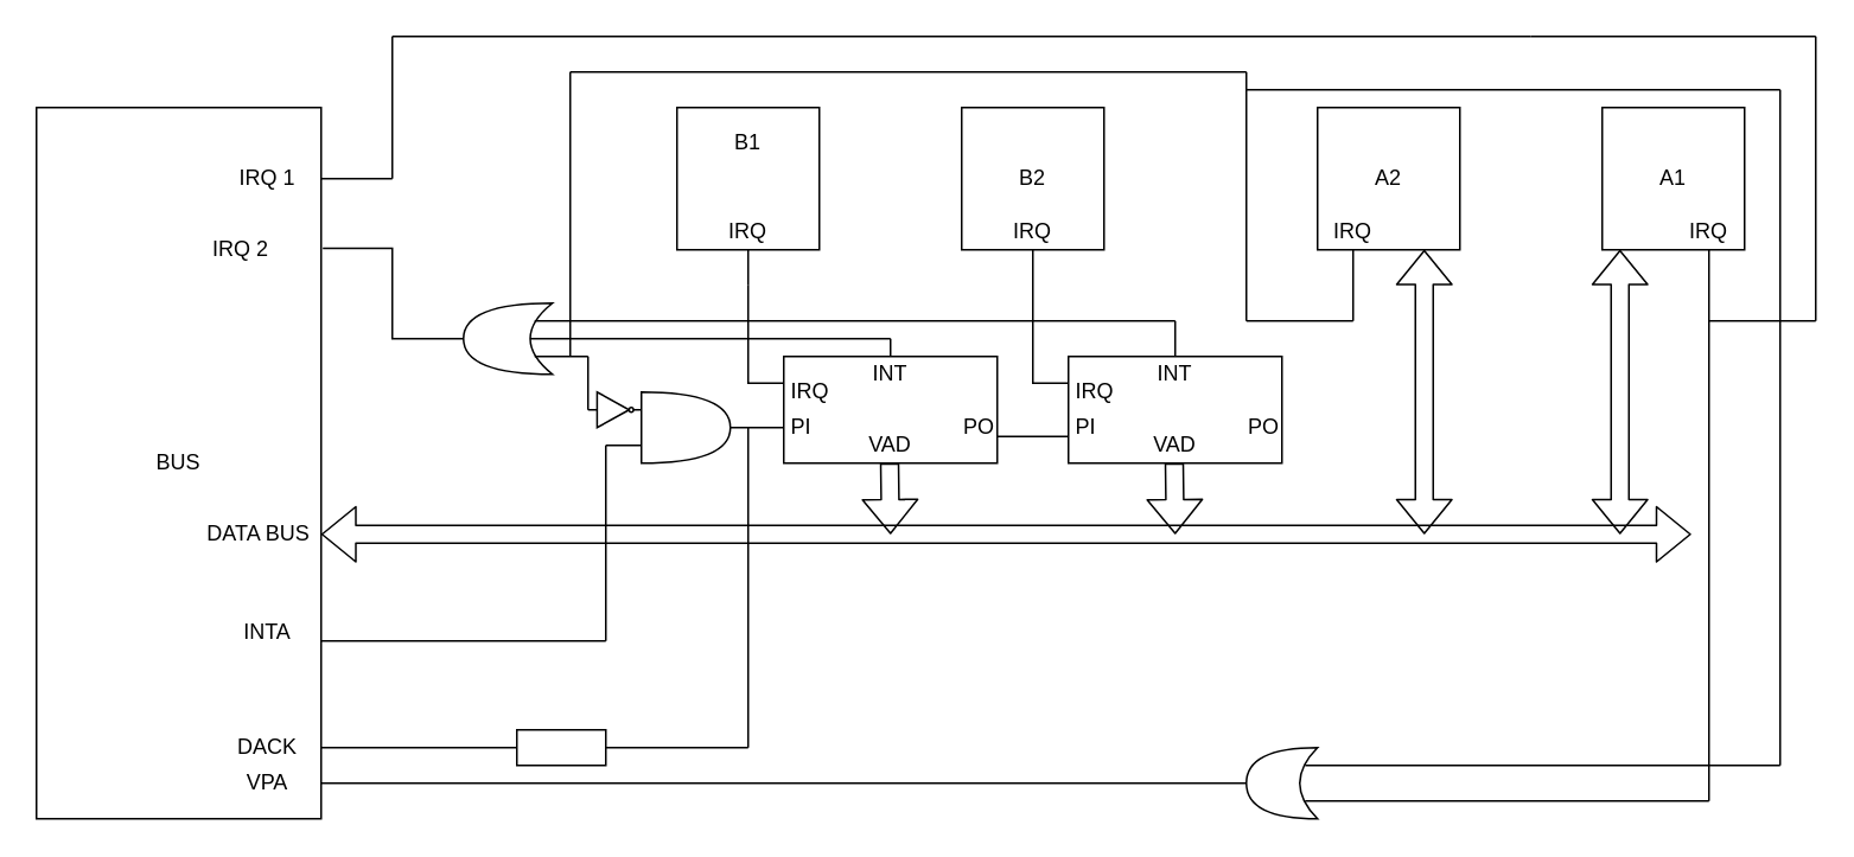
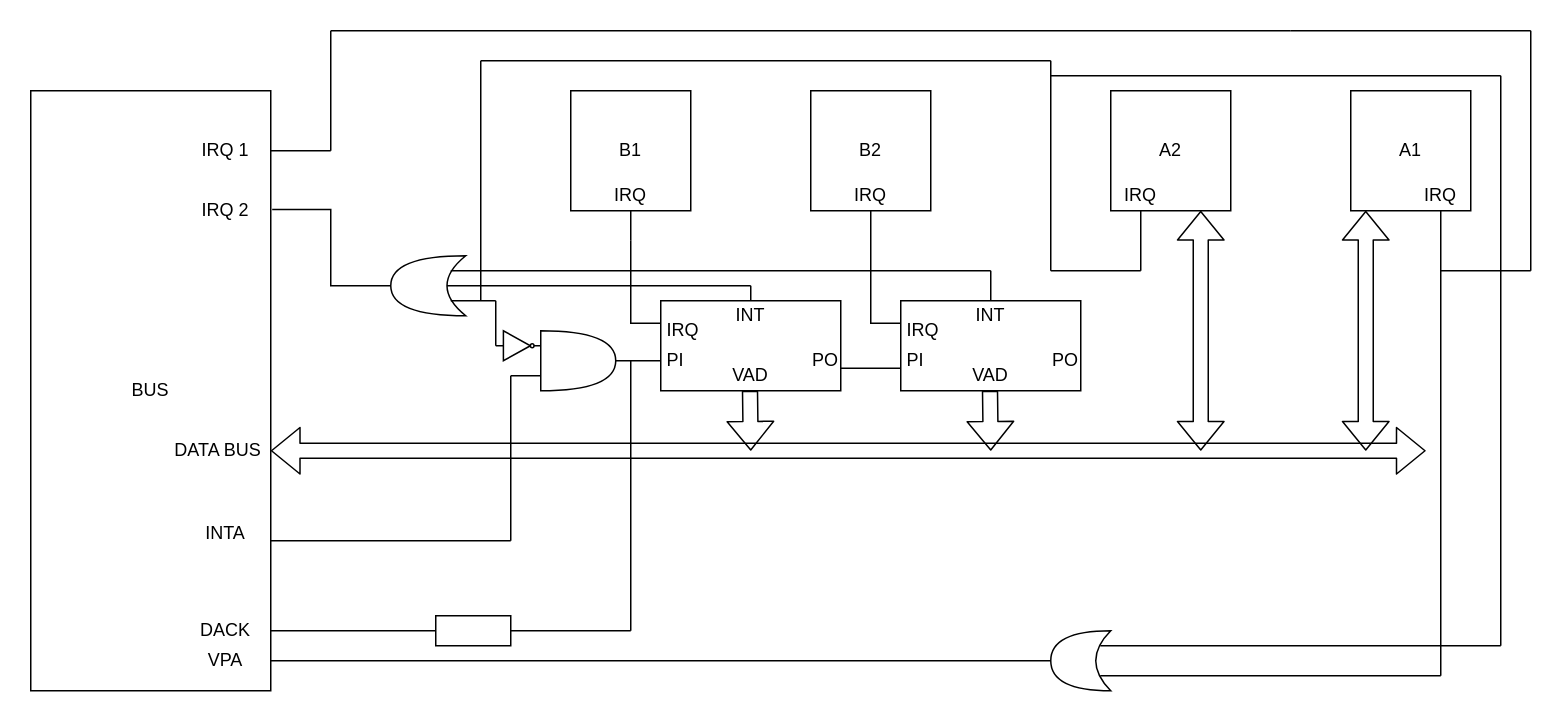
- <mxCell id="51" value="B1" style="text;html=1;strokeColor=none;fillColor=none;align=center;verticalAlign=middle;whiteSpace=wrap;rounded=0;" parent="1" vertex="1"><mxGeometry x="400" y="70" width="40" height="20" as="geometry" /></mxCell>
+ <mxCell id="51" value="B1" style="text;html=1;strokeColor=none;fillColor=none;align=center;verticalAlign=middle;whiteSpace=wrap;rounded=0;" parent="1" vertex="1"><mxGeometry x="400" y="90" width="40" height="20" as="geometry" /></mxCell>
- <mxCell id="54" value="IRQ 2" style="text;html=1;strokeColor=none;fillColor=none;align=center;verticalAlign=middle;whiteSpace=wrap;rounded=0;" parent="1" vertex="1"><mxGeometry x="115" y="130" width="40" height="20" as="geometry" /></mxCell>
+ <mxCell id="54" value="IRQ 2" style="text;html=1;strokeColor=none;fillColor=none;align=center;verticalAlign=middle;whiteSpace=wrap;rounded=0;" parent="1" vertex="1"><mxGeometry x="130" y="130" width="40" height="20" as="geometry" /></mxCell>
